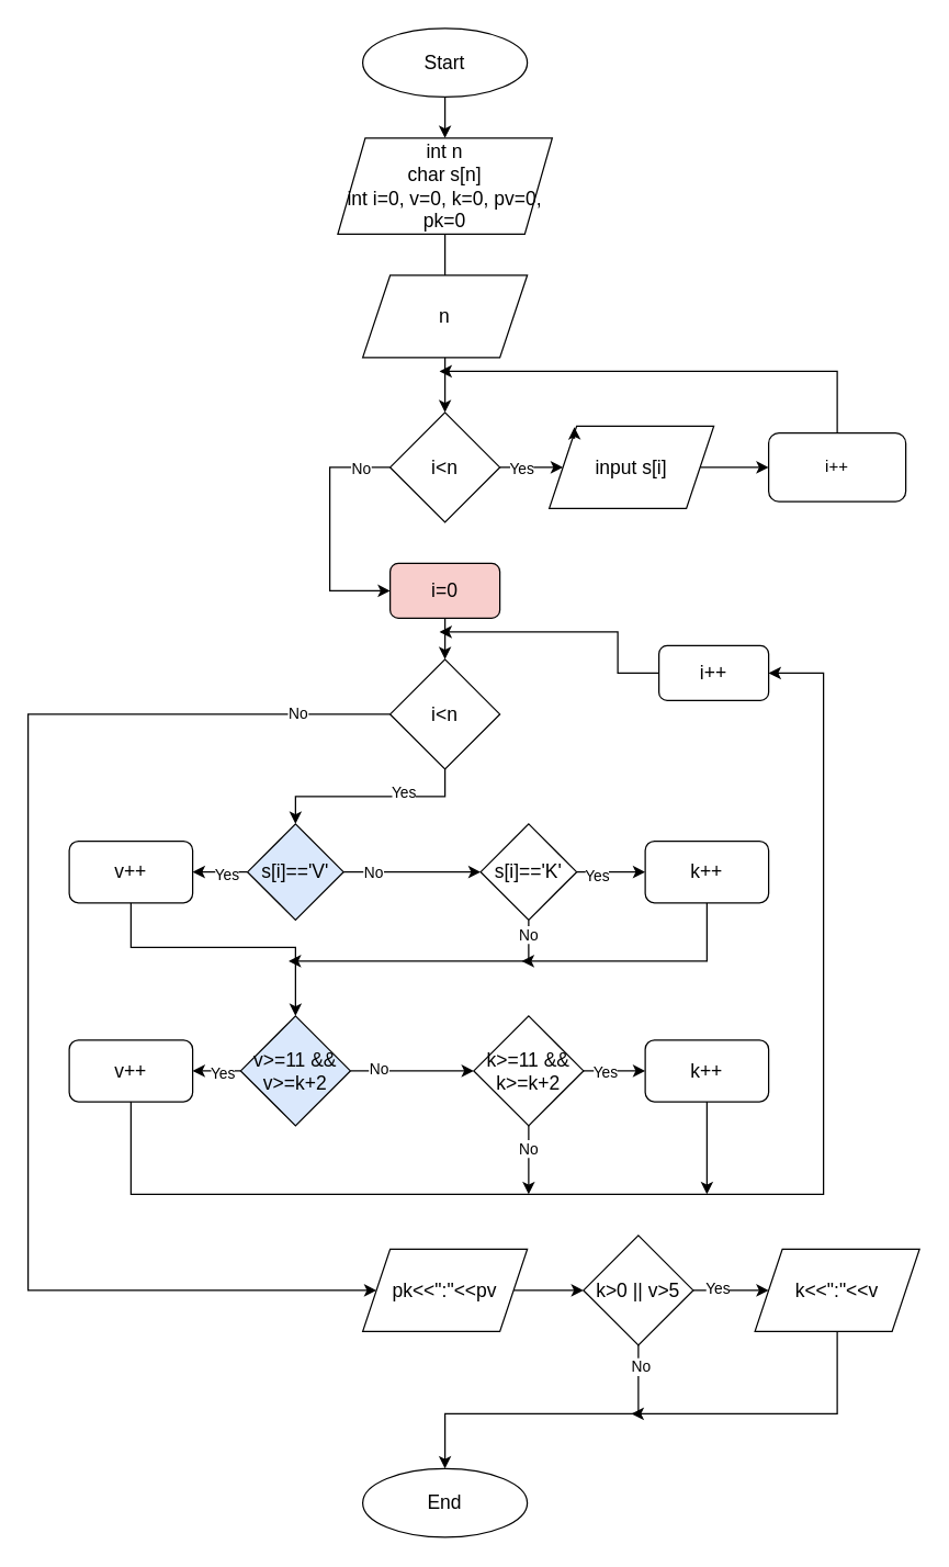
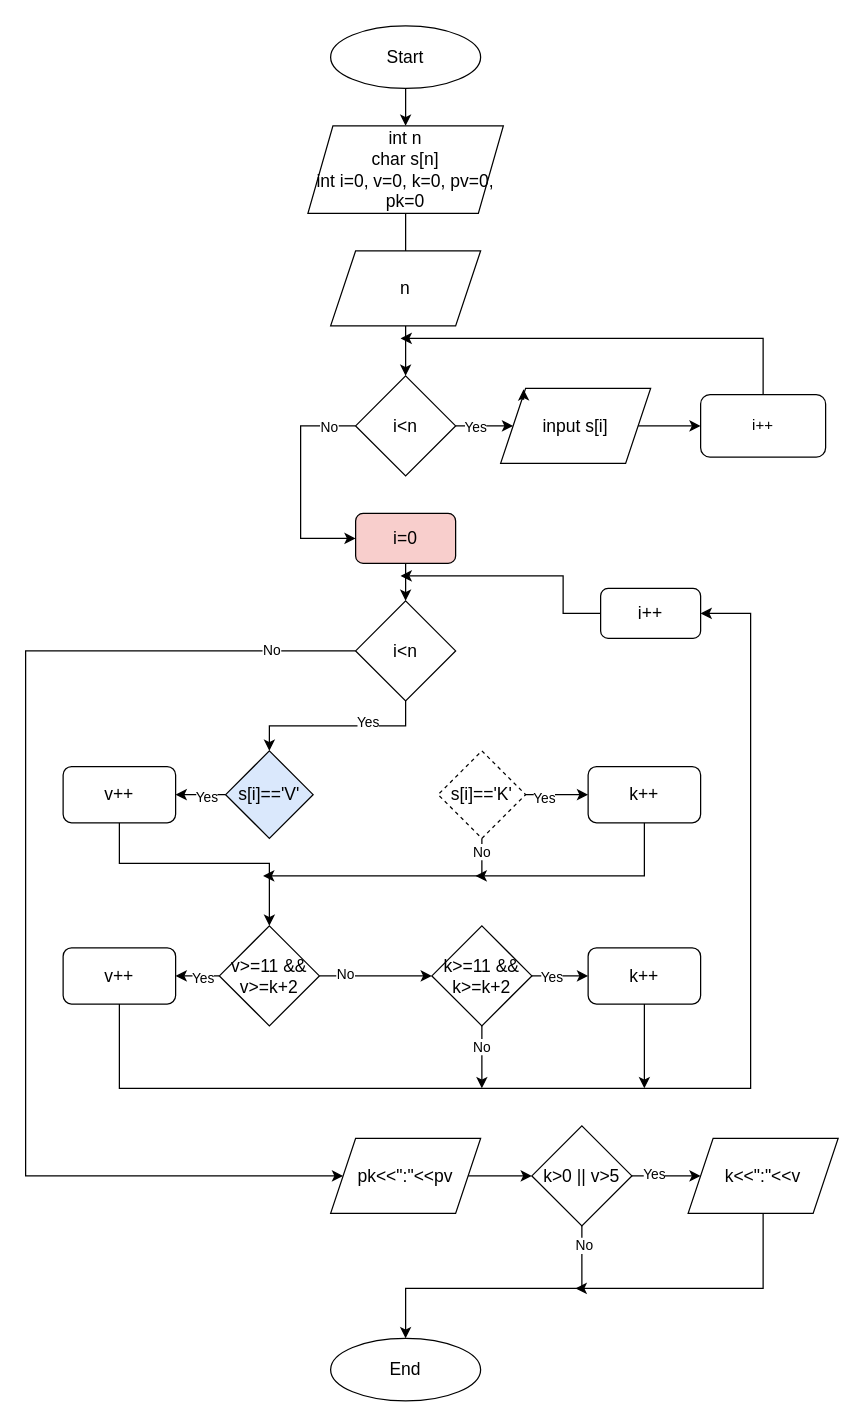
- <mxCell id="26" style="edgeStyle=orthogonalEdgeStyle;rounded=0;orthogonalLoop=1;jettySize=auto;html=1;exitX=1;exitY=0.5;exitDx=0;exitDy=0;entryX=0;entryY=0.5;entryDx=0;entryDy=0;" edge="1" parent="1" source="30" target="35"><mxGeometry relative="1" as="geometry" /></mxCell>
- <mxCell id="27" value="No" style="edgeLabel;html=1;align=center;verticalAlign=middle;resizable=0;points=[];" vertex="1" connectable="0" parent="26"><mxGeometry x="-0.522" y="-3" relative="1" as="geometry"><mxPoint x="-3" y="-3" as="offset" /></mxGeometry></mxCell>
- <mxCell id="35" value="&lt;font style=&quot;font-size: 14px;&quot;&gt;s[i]=='K'&lt;/font&gt;" style="rhombus;whiteSpace=wrap;html=1;" vertex="1" parent="1"><mxGeometry x="350" y="600" width="70" height="70" as="geometry" /></mxCell>
+ <mxCell id="35" value="&lt;font style=&quot;font-size: 14px;&quot;&gt;s[i]=='K'&lt;/font&gt;" style="rhombus;whiteSpace=wrap;html=1;dashed=1;" vertex="1" parent="1"><mxGeometry x="350" y="600" width="70" height="70" as="geometry" /></mxCell>
- <mxCell id="44" value="&lt;font style=&quot;font-size: 14px;&quot;&gt;v&amp;gt;=11 &amp;amp;&amp;amp; v&amp;gt;=k+2&lt;/font&gt;" style="rhombus;whiteSpace=wrap;html=1;fillColor=#dae8fc;" vertex="1" parent="1"><mxGeometry x="175" y="740" width="80" height="80" as="geometry" /></mxCell>
+ <mxCell id="44" value="&lt;font style=&quot;font-size: 14px;&quot;&gt;v&amp;gt;=11 &amp;amp;&amp;amp; v&amp;gt;=k+2&lt;/font&gt;" style="rhombus;whiteSpace=wrap;html=1;" vertex="1" parent="1"><mxGeometry x="175" y="740" width="80" height="80" as="geometry" /></mxCell>
